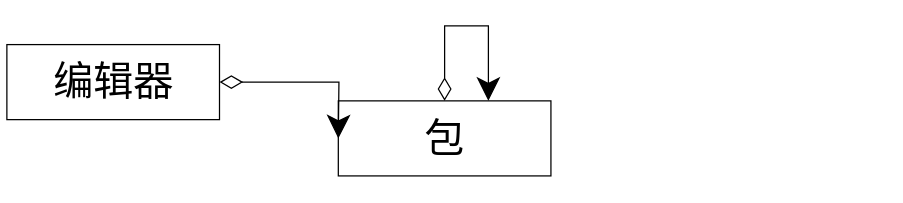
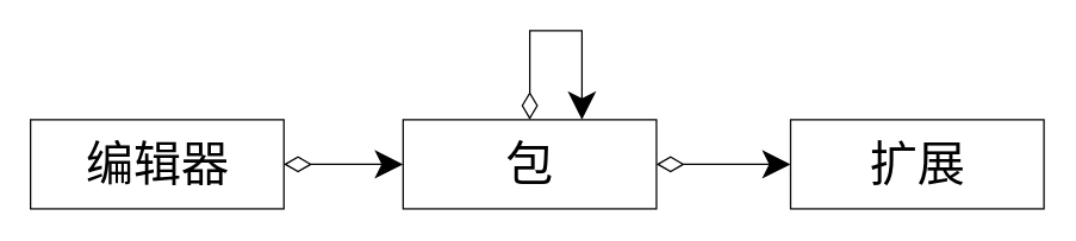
- <mxCell id="7" value="编辑器" style="html=1;fontSize=32;" vertex="1" parent="1"><mxGeometry x="5" y="35" width="170" height="60" as="geometry" /></mxCell>
+ <mxCell id="7" value="编辑器" style="html=1;fontSize=32;" vertex="1" parent="1"><mxGeometry x="20" y="80" width="170" height="60" as="geometry" /></mxCell>
+ <mxCell id="2" value="" style="edgeStyle=orthogonalEdgeStyle;rounded=0;orthogonalLoop=1;jettySize=auto;html=1;startSize=16;endSize=16;entryX=0;entryY=0.5;entryDx=0;entryDy=0;startArrow=diamondThin;startFill=0;" edge="1" parent="1" source="3" target="4"><mxGeometry relative="1" as="geometry"><mxPoint x="520" y="120" as="targetPoint" /></mxGeometry></mxCell>
+ <mxCell id="4" value="扩展" style="html=1;fontSize=32;" vertex="1" parent="1"><mxGeometry x="530" y="80" width="170" height="60" as="geometry" /></mxCell>
